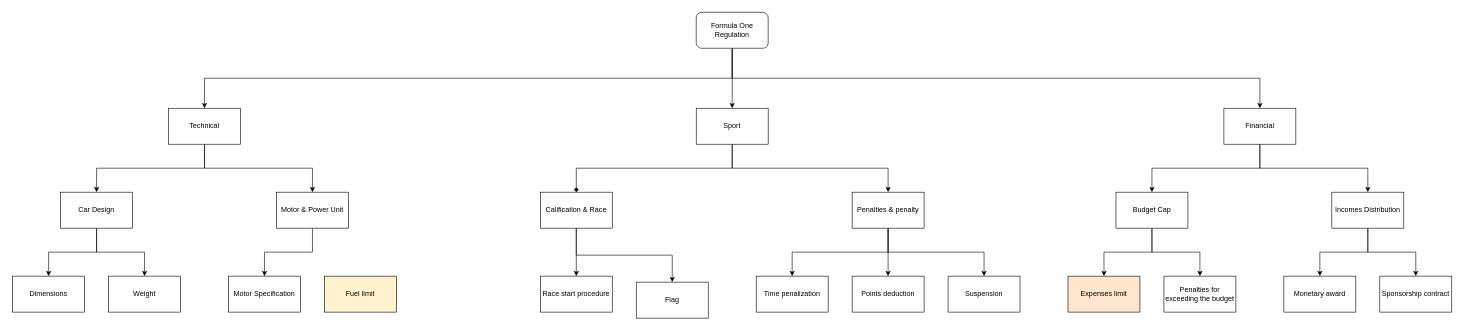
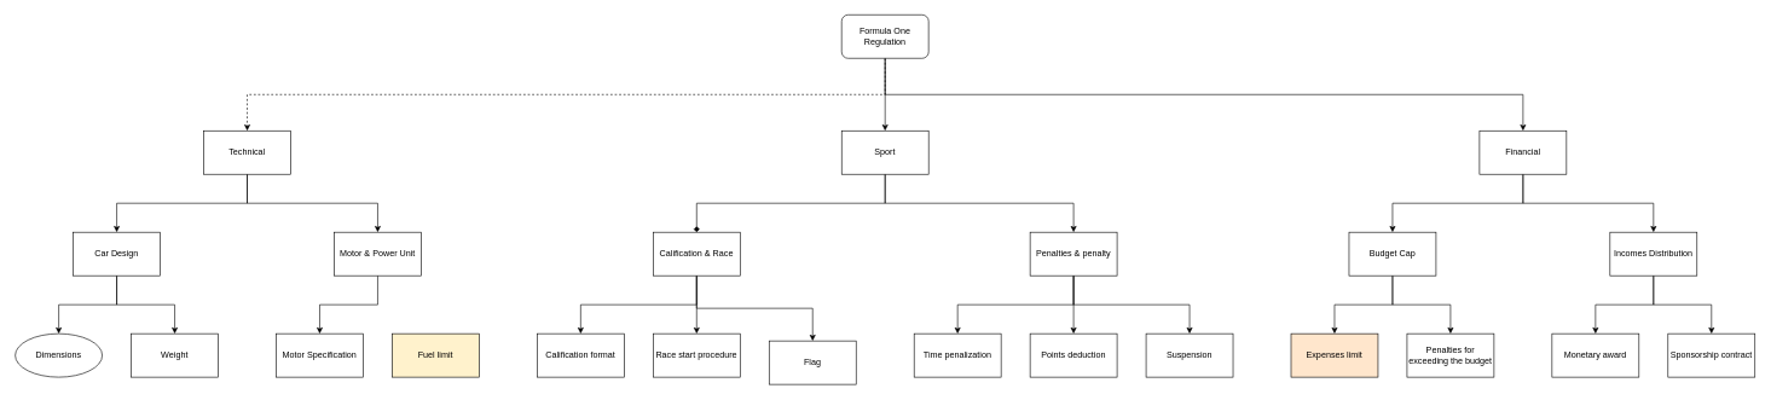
- <mxCell id="2" style="edgeStyle=orthogonalEdgeStyle;rounded=0;orthogonalLoop=1;jettySize=auto;html=1;exitX=0.5;exitY=1;exitDx=0;exitDy=0;entryX=0.5;entryY=0;entryDx=0;entryDy=0;" edge="1" parent="1" source="5" target="8"><mxGeometry relative="1" as="geometry" /></mxCell>
+ <mxCell id="2" style="edgeStyle=orthogonalEdgeStyle;rounded=0;orthogonalLoop=1;jettySize=auto;html=1;exitX=0.5;exitY=1;exitDx=0;exitDy=0;entryX=0.5;entryY=0;entryDx=0;entryDy=0;dashed=1;" edge="1" parent="1" source="5" target="8"><mxGeometry relative="1" as="geometry" /></mxCell>
+ <mxCell id="28" style="edgeStyle=orthogonalEdgeStyle;rounded=0;orthogonalLoop=1;jettySize=auto;html=1;exitX=0.5;exitY=1;exitDx=0;exitDy=0;entryX=0.5;entryY=0;entryDx=0;entryDy=0;" edge="1" parent="1" source="31" target="34"><mxGeometry relative="1" as="geometry" /></mxCell>
- <mxCell id="21" value="Dimensions" style="rounded=0;whiteSpace=wrap;html=1;" vertex="1" parent="1"><mxGeometry x="20" y="460" width="120" height="60" as="geometry" /></mxCell>
+ <mxCell id="21" value="Dimensions" style="ellipse;whiteSpace=wrap;html=1;" vertex="1" parent="1"><mxGeometry x="20" y="460" width="120" height="60" as="geometry" /></mxCell>
+ <mxCell id="34" value="Calification format" style="rounded=0;whiteSpace=wrap;html=1;" vertex="1" parent="1"><mxGeometry x="740" y="460" width="120" height="60" as="geometry" /></mxCell>
